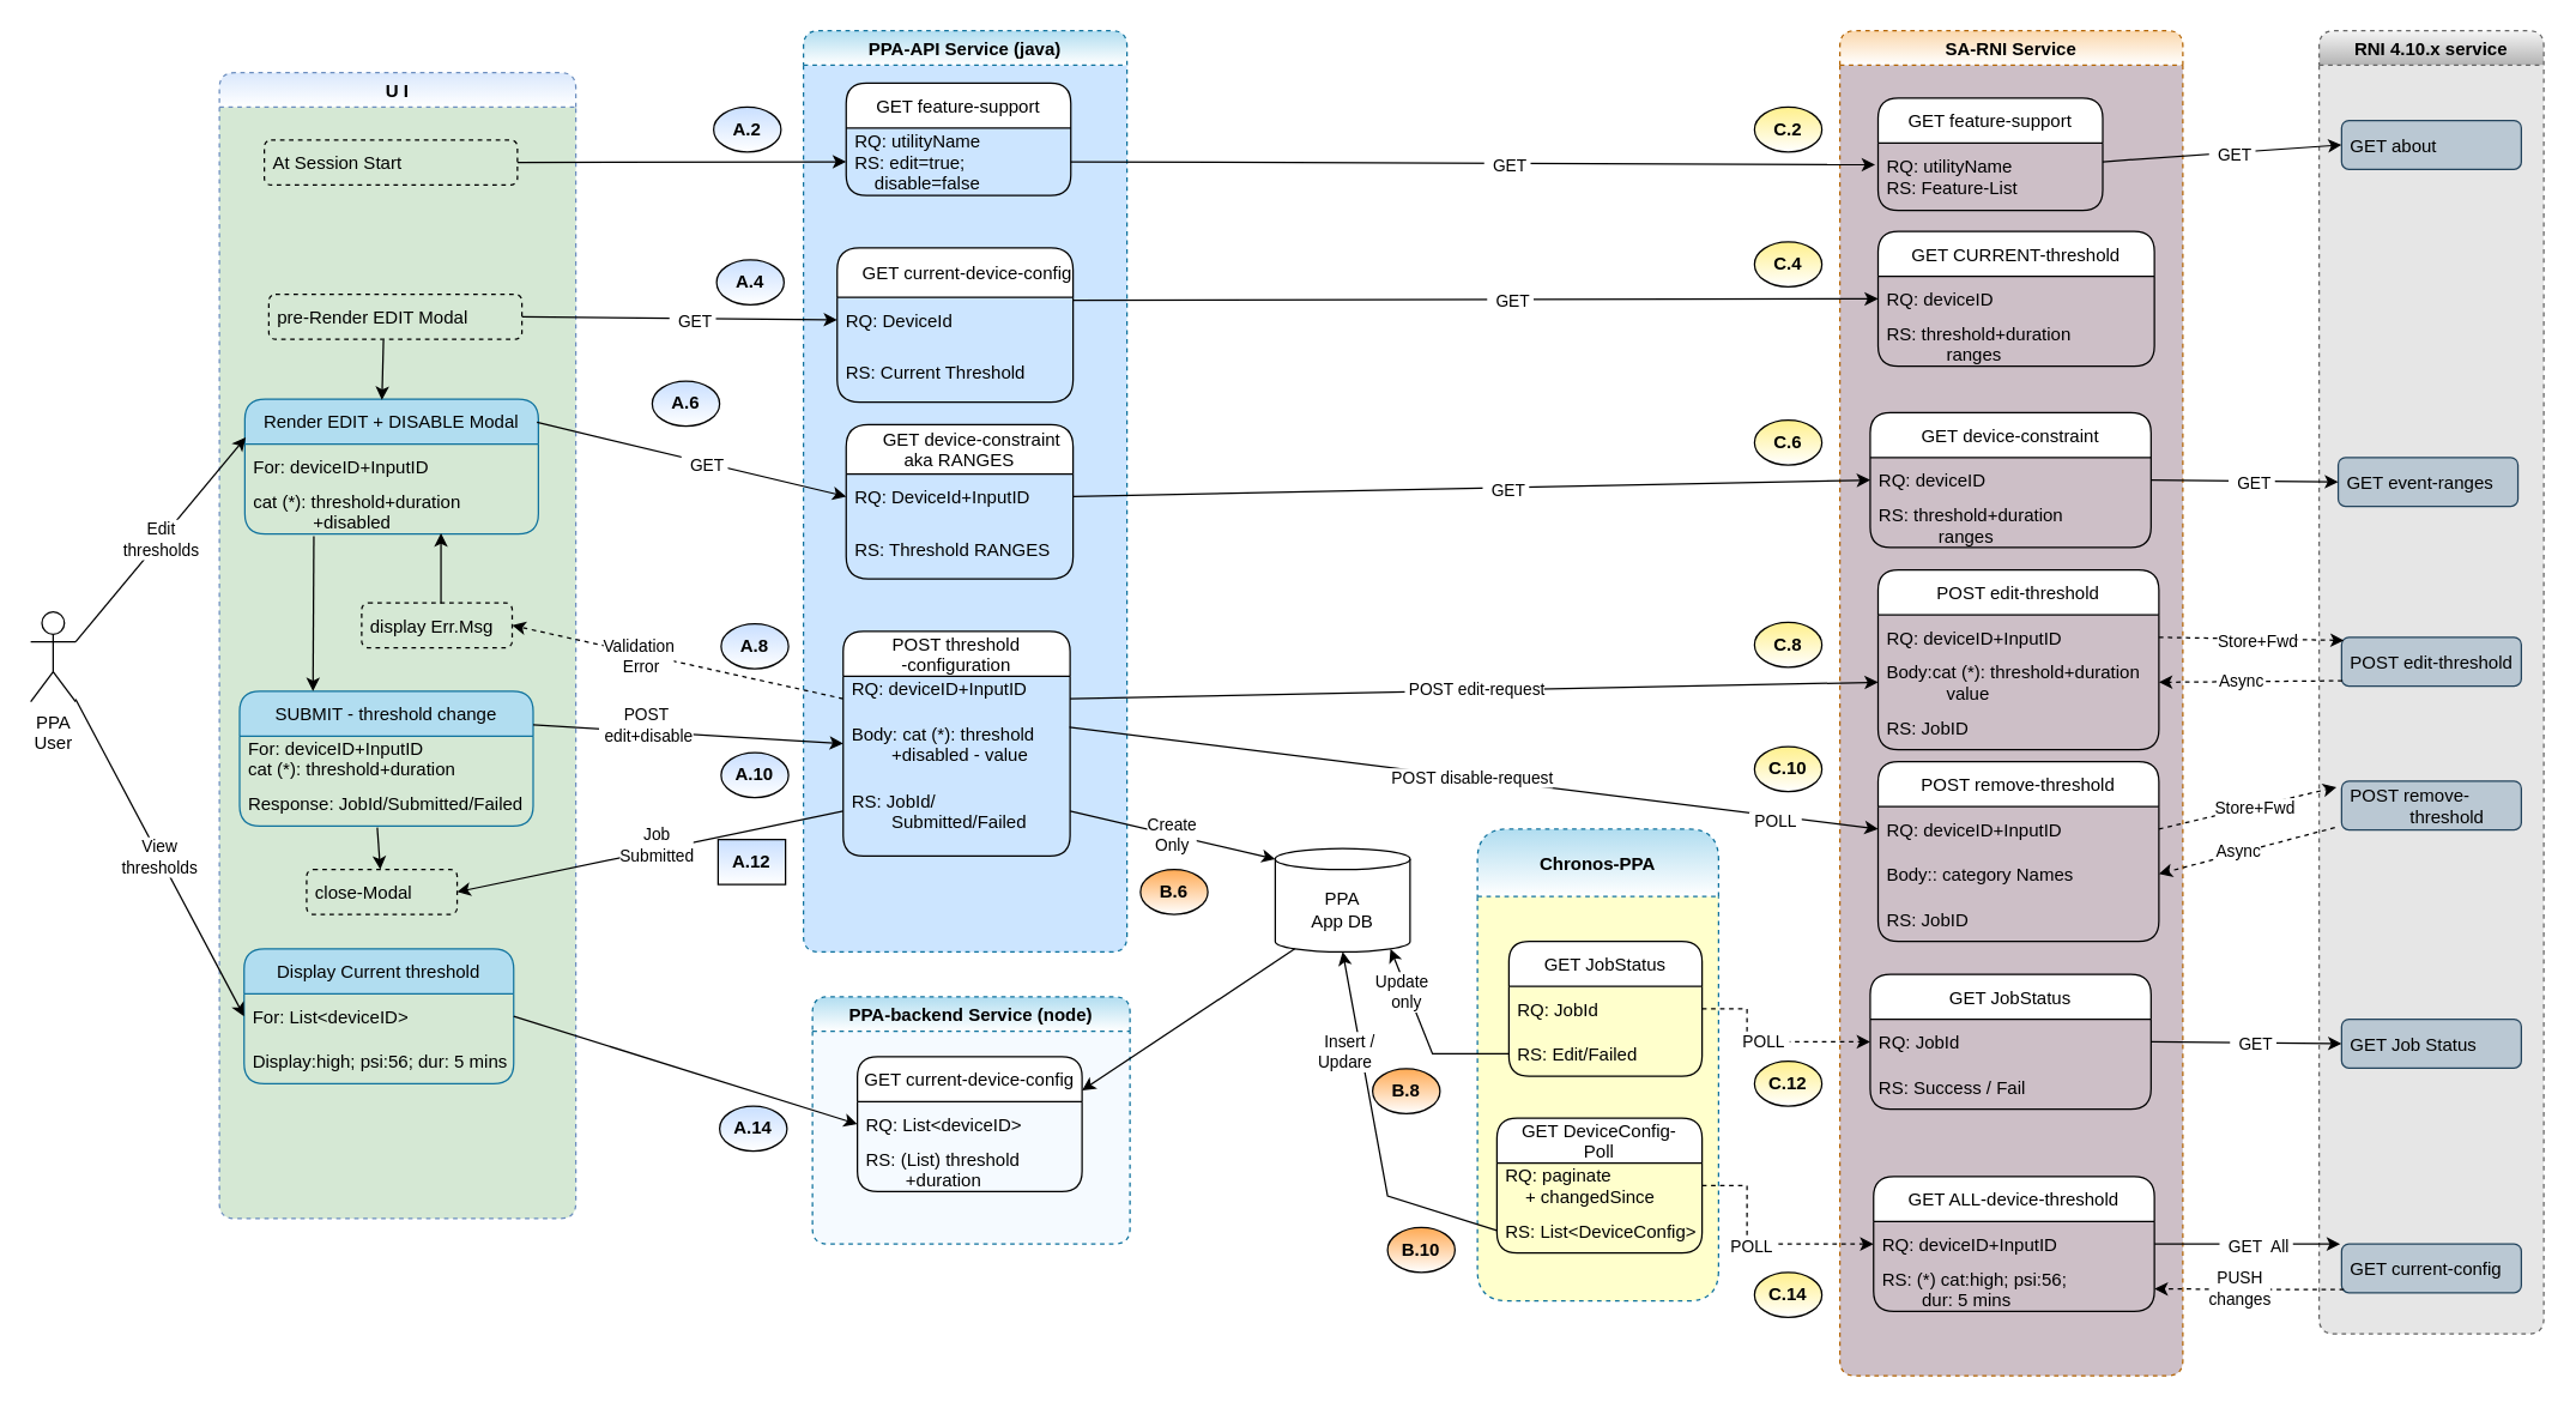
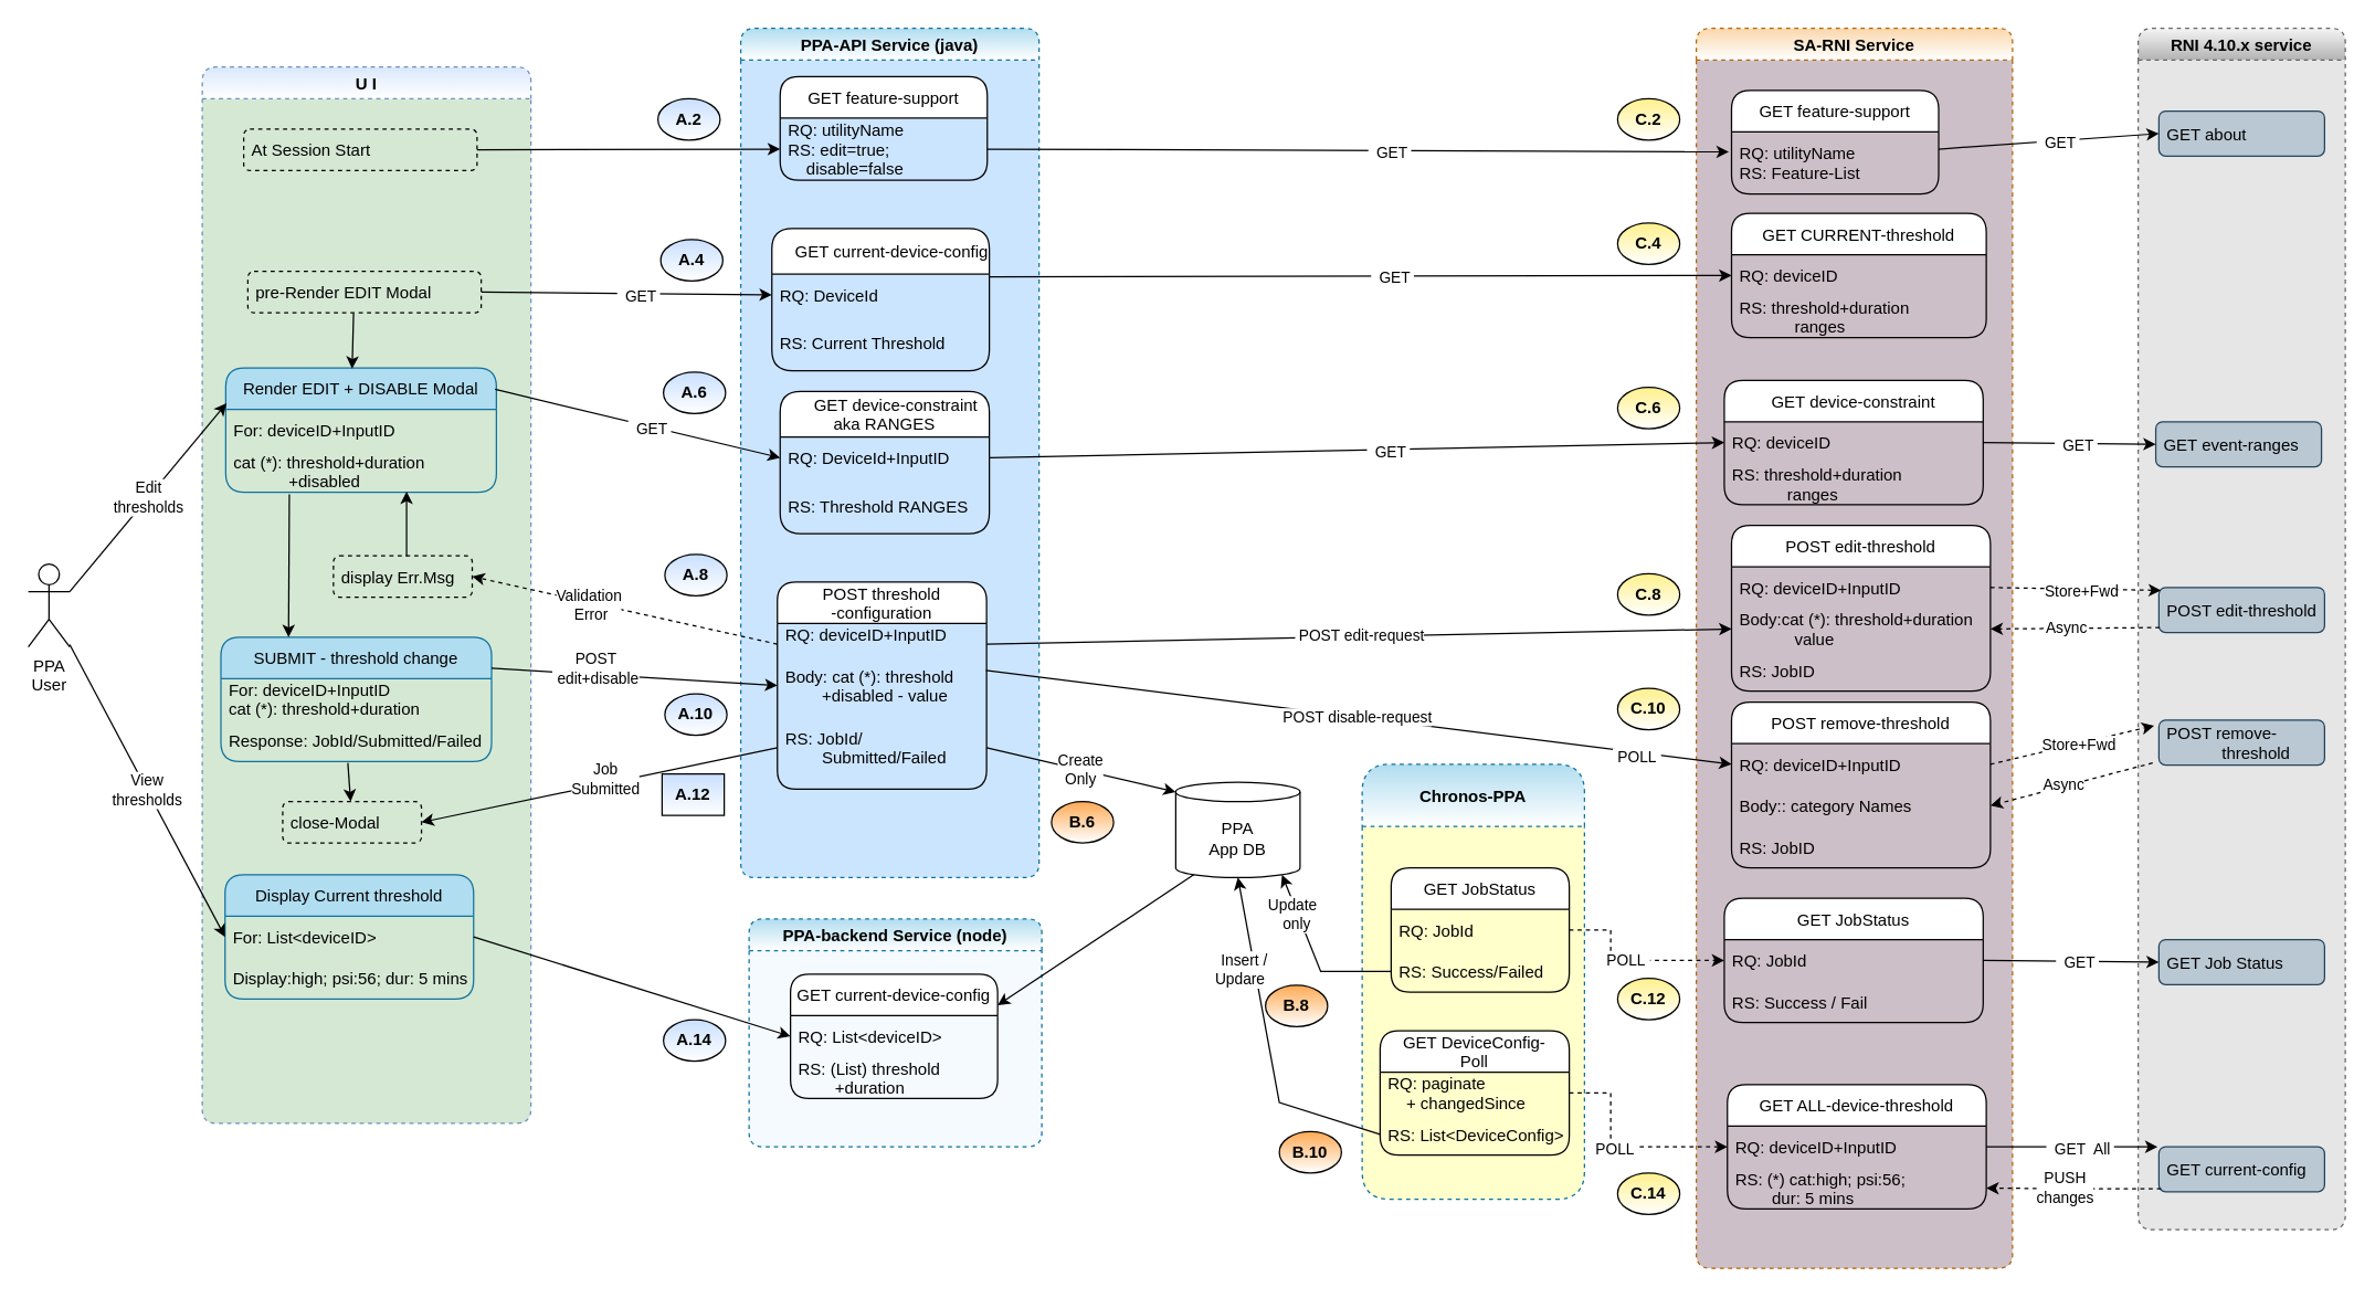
- <mxCell id="128" value="&lt;b&gt;A.6&lt;/b&gt;" style="ellipse;whiteSpace=wrap;html=1;gradientColor=#ffffff;fillColor=#C9DFFF;" parent="1" vertex="1"><mxGeometry x="435" y="254" width="45" height="30" as="geometry" /></mxCell>
+ <mxCell id="128" value="&lt;b&gt;A.6&lt;/b&gt;" style="ellipse;whiteSpace=wrap;html=1;gradientColor=#ffffff;fillColor=#C9DFFF;" parent="1" vertex="1"><mxGeometry x="480" y="269" width="45" height="30" as="geometry" /></mxCell>
- <mxCell id="129" value="&lt;b&gt;A.8&lt;/b&gt;" style="ellipse;whiteSpace=wrap;html=1;gradientColor=#ffffff;fillColor=#C9DFFF;" parent="1" vertex="1"><mxGeometry x="481" y="416" width="45" height="30" as="geometry" /></mxCell>
+ <mxCell id="129" value="&lt;b&gt;A.8&lt;/b&gt;" style="ellipse;whiteSpace=wrap;html=1;gradientColor=#ffffff;fillColor=#C9DFFF;" parent="1" vertex="1"><mxGeometry x="481" y="401" width="45" height="30" as="geometry" /></mxCell>
- <mxCell id="69" value="RS: Edit/Failed" style="text;strokeColor=none;fillColor=none;align=left;verticalAlign=middle;spacingLeft=4;spacingRight=4;overflow=hidden;points=[[0,0.5],[1,0.5]];portConstraint=eastwest;rotatable=0;rounded=1;" parent="67" vertex="1"><mxGeometry y="60" width="129" height="30" as="geometry" /></mxCell>
+ <mxCell id="69" value="RS: Success/Failed" style="text;strokeColor=none;fillColor=none;align=left;verticalAlign=middle;spacingLeft=4;spacingRight=4;overflow=hidden;points=[[0,0.5],[1,0.5]];portConstraint=eastwest;rotatable=0;rounded=1;" parent="67" vertex="1"><mxGeometry y="60" width="129" height="30" as="geometry" /></mxCell>
